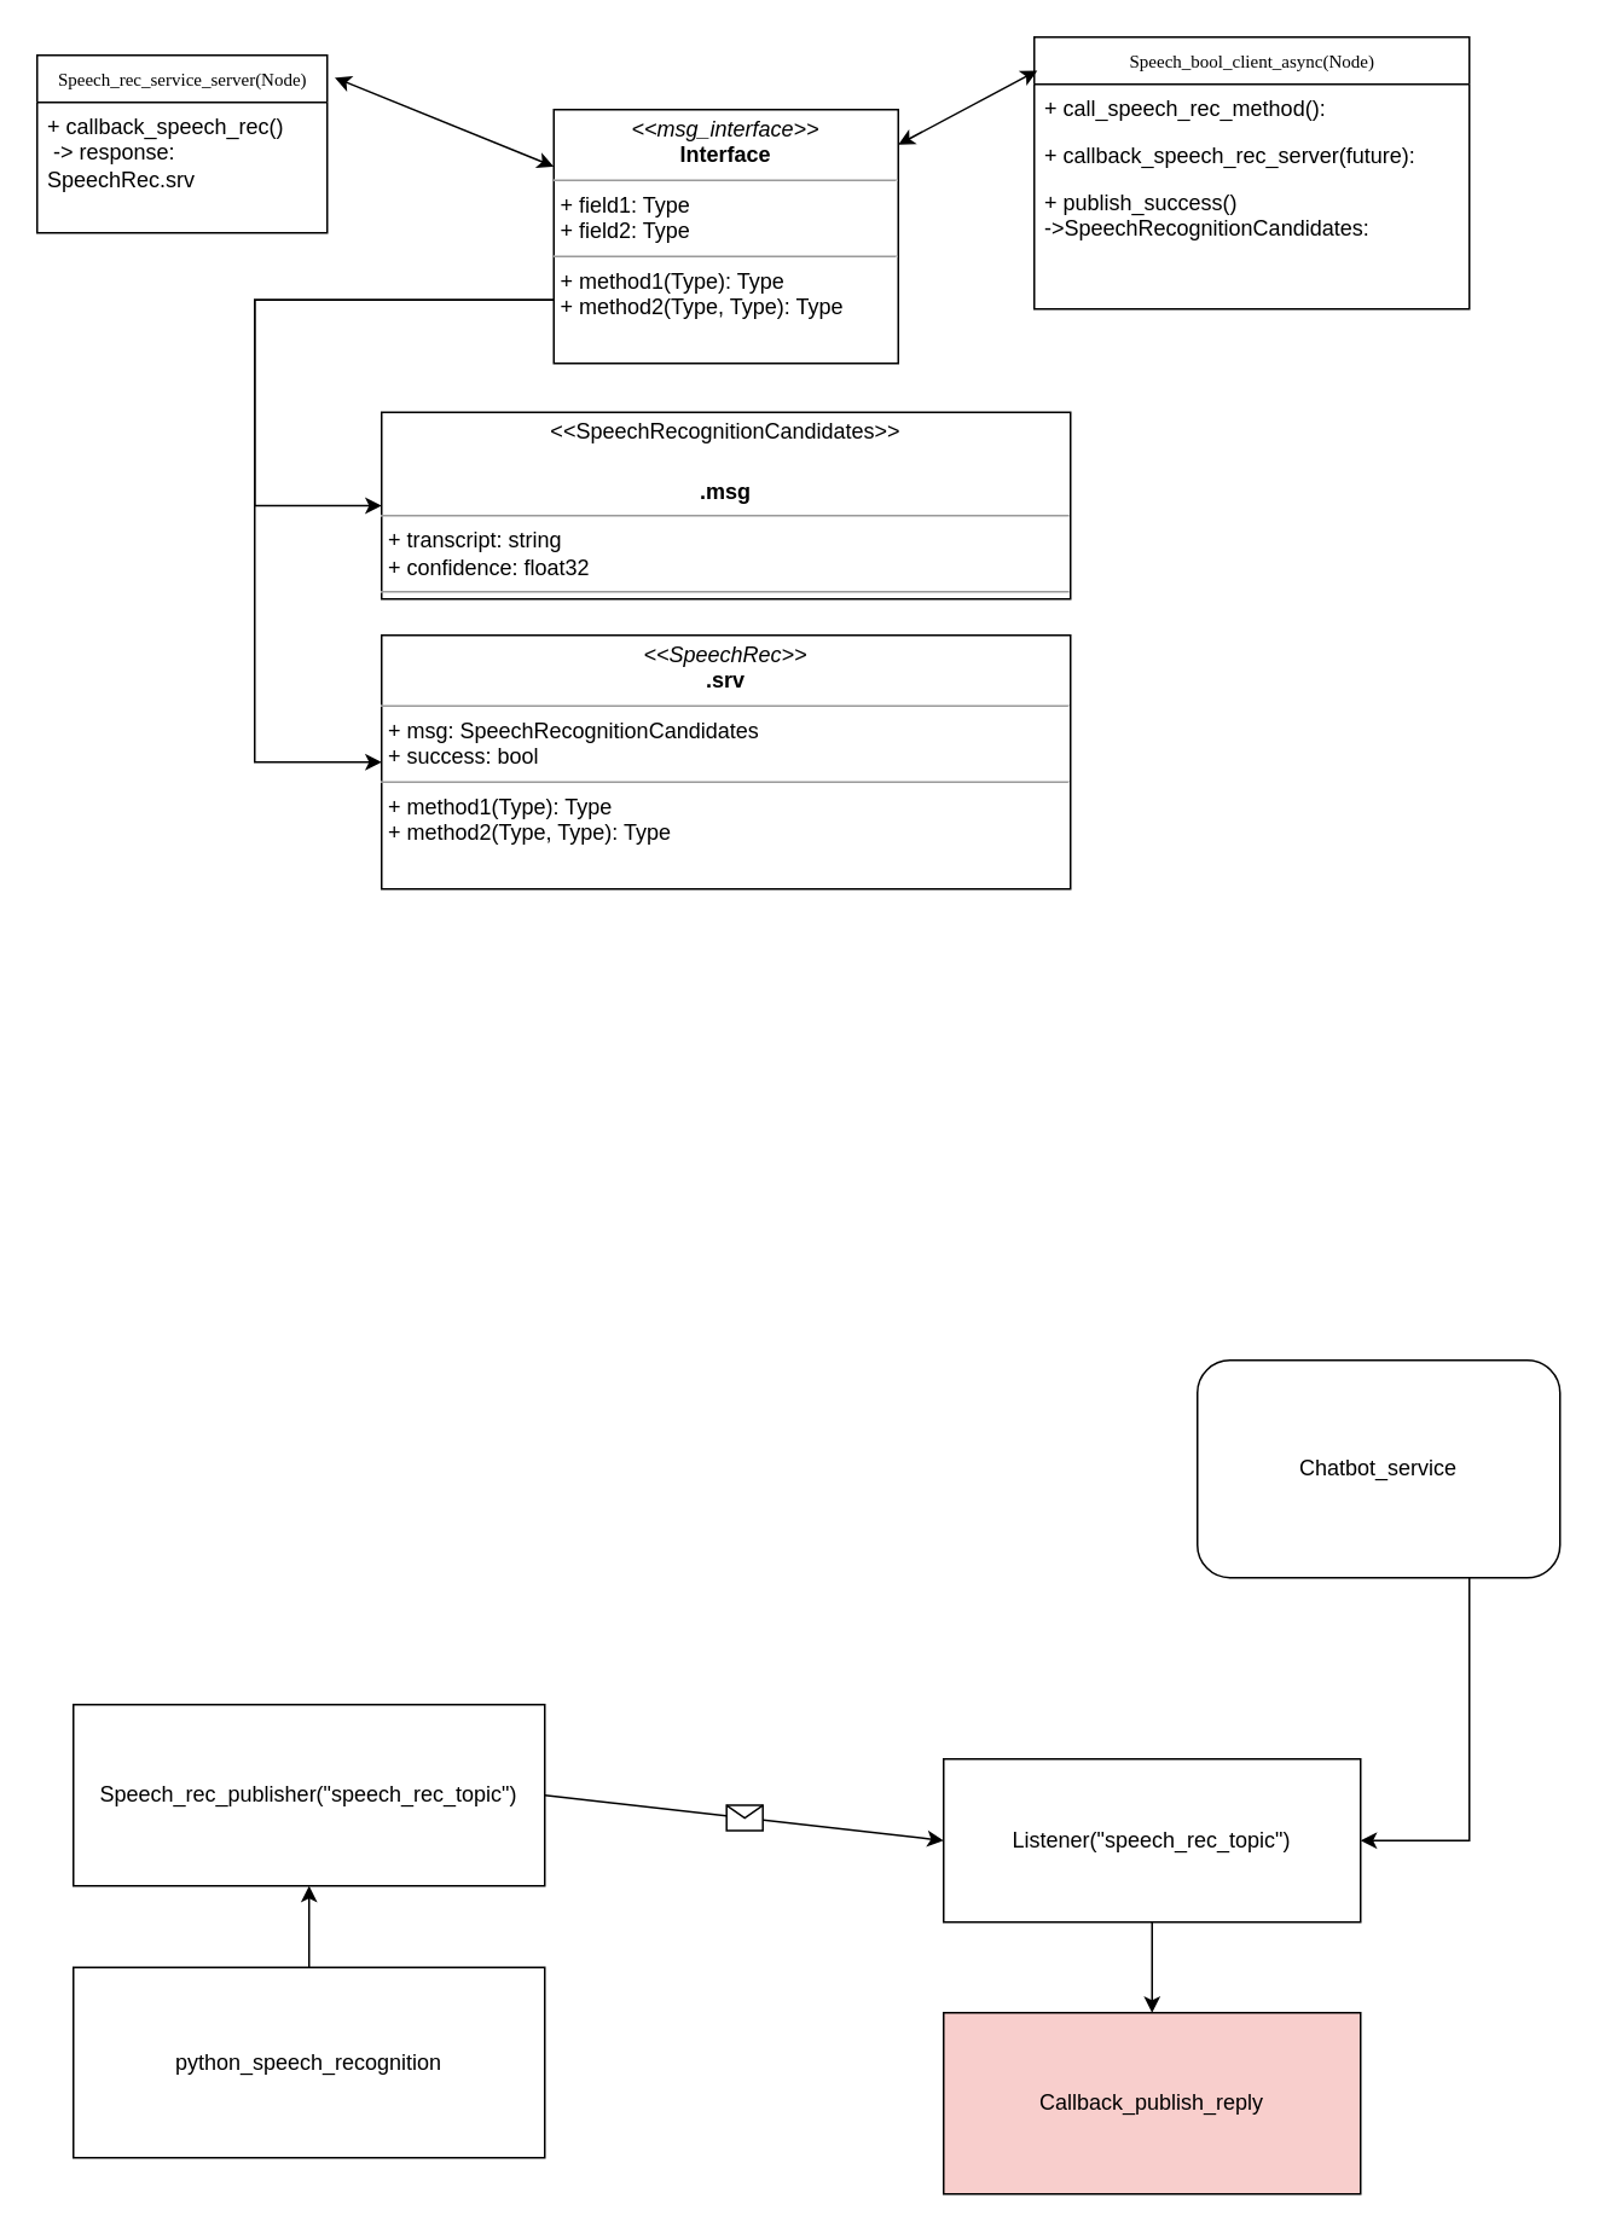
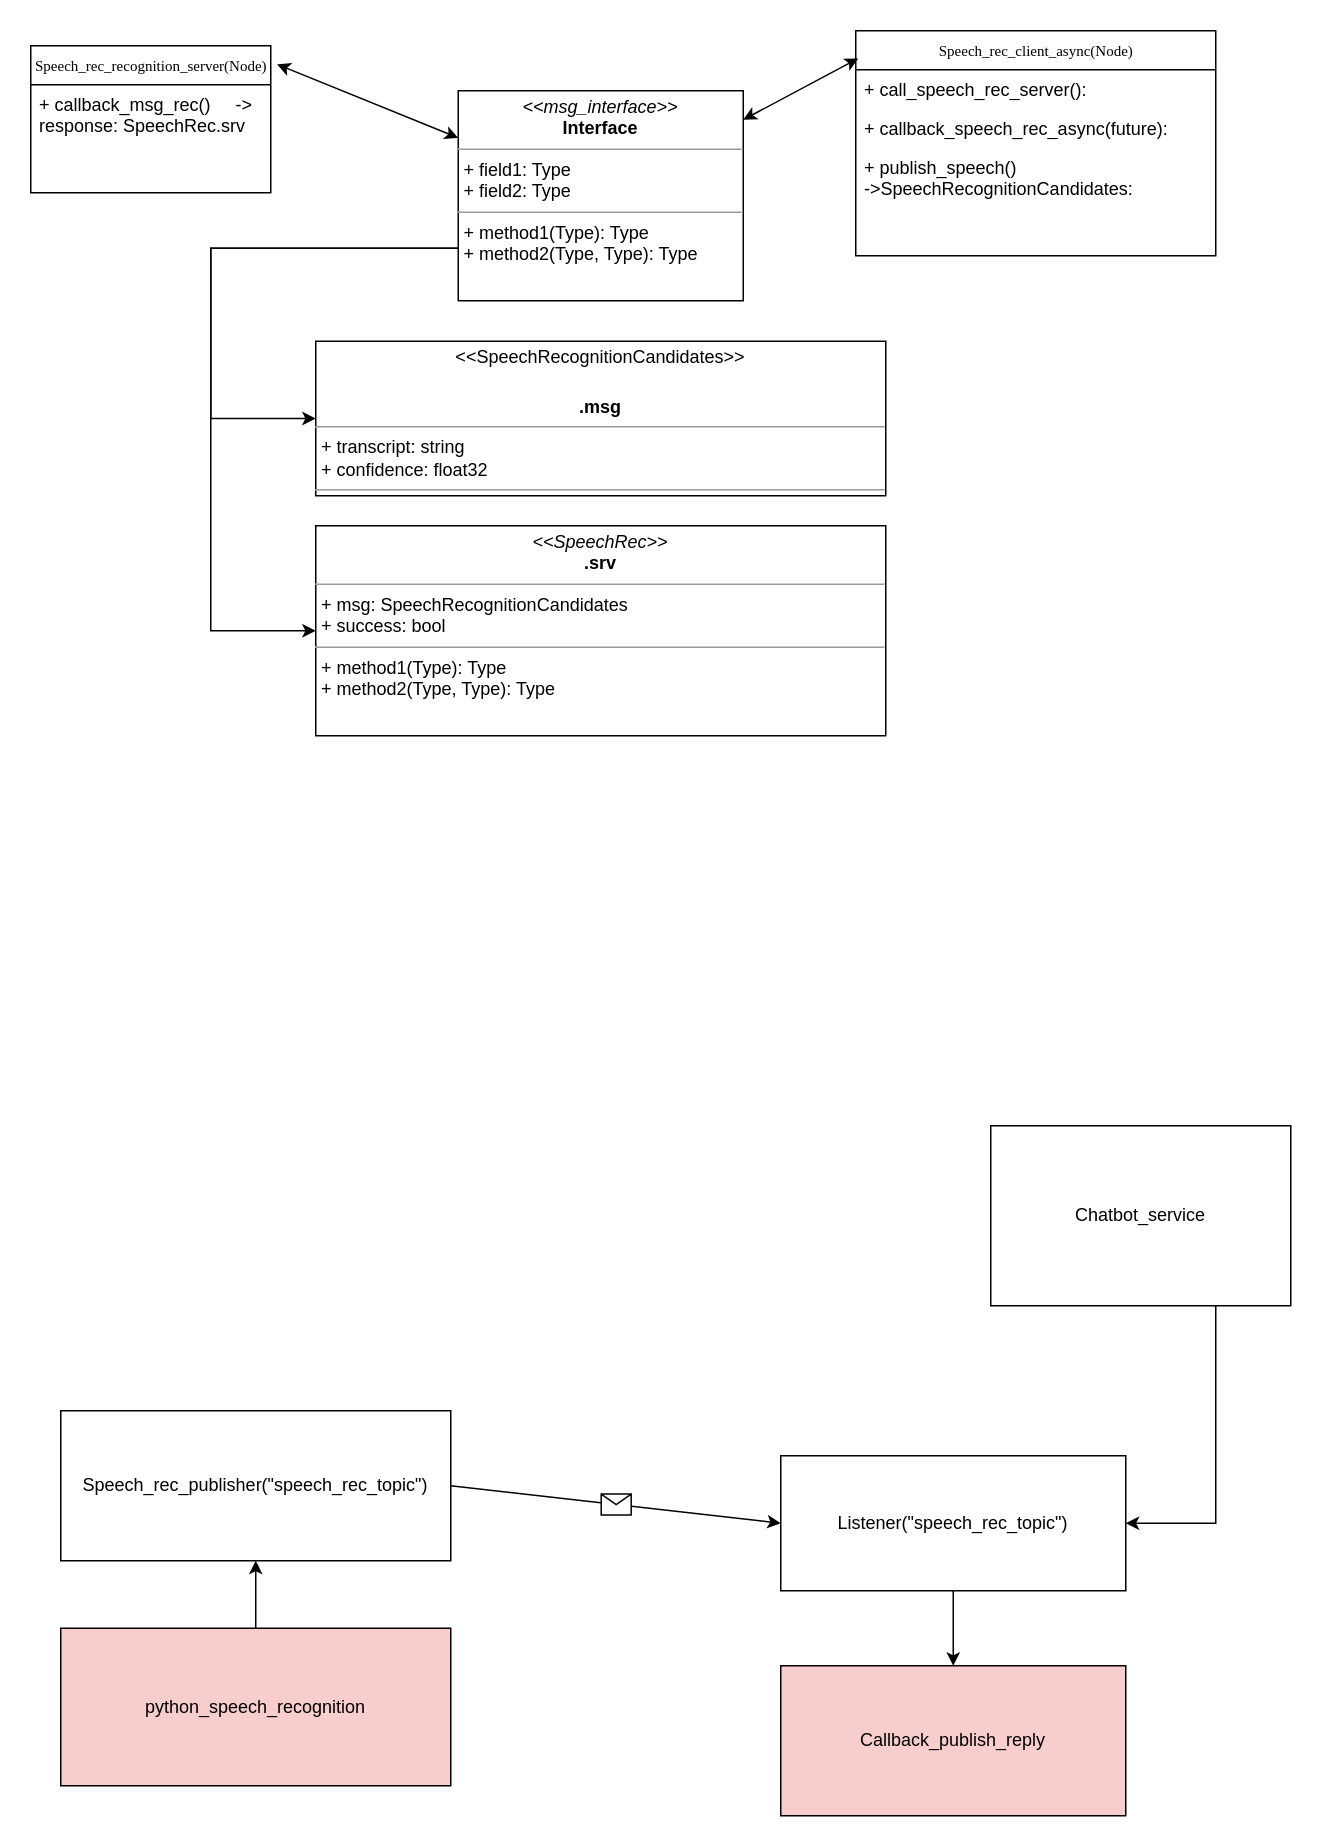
- <mxCell id="4" value="Speech_bool_client_async(Node)" style="swimlane;html=1;fontStyle=0;childLayout=stackLayout;horizontal=1;startSize=26;fillColor=none;horizontalStack=0;resizeParent=1;resizeLast=0;collapsible=1;marginBottom=0;swimlaneFillColor=#ffffff;rounded=0;shadow=0;comic=0;labelBackgroundColor=none;strokeWidth=1;fontFamily=Verdana;fontSize=10;align=center;" vertex="1" parent="1"><mxGeometry x="570" y="20" width="240" height="150" as="geometry" /></mxCell>
+ <mxCell id="4" value="Speech_rec_client_async(Node)" style="swimlane;html=1;fontStyle=0;childLayout=stackLayout;horizontal=1;startSize=26;fillColor=none;horizontalStack=0;resizeParent=1;resizeLast=0;collapsible=1;marginBottom=0;swimlaneFillColor=#ffffff;rounded=0;shadow=0;comic=0;labelBackgroundColor=none;strokeWidth=1;fontFamily=Verdana;fontSize=10;align=center;" vertex="1" parent="1"><mxGeometry x="570" y="20" width="240" height="150" as="geometry" /></mxCell>
- <mxCell id="2" value="Speech_rec_service_server(Node)" style="swimlane;html=1;fontStyle=0;childLayout=stackLayout;horizontal=1;startSize=26;fillColor=none;horizontalStack=0;resizeParent=1;resizeLast=0;collapsible=1;marginBottom=0;swimlaneFillColor=#ffffff;rounded=0;shadow=0;comic=0;labelBackgroundColor=none;strokeWidth=1;fontFamily=Verdana;fontSize=10;align=center;" vertex="1" parent="1"><mxGeometry x="20" y="30" width="160" height="98" as="geometry" /></mxCell>
+ <mxCell id="2" value="Speech_rec_recognition_server(Node)" style="swimlane;html=1;fontStyle=0;childLayout=stackLayout;horizontal=1;startSize=26;fillColor=none;horizontalStack=0;resizeParent=1;resizeLast=0;collapsible=1;marginBottom=0;swimlaneFillColor=#ffffff;rounded=0;shadow=0;comic=0;labelBackgroundColor=none;strokeWidth=1;fontFamily=Verdana;fontSize=10;align=center;" vertex="1" parent="1"><mxGeometry x="20" y="30" width="160" height="98" as="geometry" /></mxCell>
- <mxCell id="5" value="+ call_speech_rec_method():&amp;nbsp;" style="text;html=1;strokeColor=none;fillColor=none;align=left;verticalAlign=top;spacingLeft=4;spacingRight=4;whiteSpace=wrap;overflow=hidden;rotatable=0;points=[[0,0.5],[1,0.5]];portConstraint=eastwest;" vertex="1" parent="4"><mxGeometry y="26" width="240" height="26" as="geometry" /></mxCell>
+ <mxCell id="5" value="+ call_speech_rec_server():&amp;nbsp;" style="text;html=1;strokeColor=none;fillColor=none;align=left;verticalAlign=top;spacingLeft=4;spacingRight=4;whiteSpace=wrap;overflow=hidden;rotatable=0;points=[[0,0.5],[1,0.5]];portConstraint=eastwest;" vertex="1" parent="4"><mxGeometry y="26" width="240" height="26" as="geometry" /></mxCell>
- <mxCell id="3" value="+ callback_speech_rec()&amp;nbsp; &amp;nbsp; &amp;nbsp;-&amp;gt; response: SpeechRec.srv" style="text;html=1;strokeColor=none;fillColor=none;align=left;verticalAlign=top;spacingLeft=4;spacingRight=4;whiteSpace=wrap;overflow=hidden;rotatable=0;points=[[0,0.5],[1,0.5]];portConstraint=eastwest;" vertex="1" parent="2"><mxGeometry y="26" width="160" height="72" as="geometry" /></mxCell>
+ <mxCell id="3" value="+ callback_msg_rec()&amp;nbsp; &amp;nbsp; &amp;nbsp;-&amp;gt; response: SpeechRec.srv" style="text;html=1;strokeColor=none;fillColor=none;align=left;verticalAlign=top;spacingLeft=4;spacingRight=4;whiteSpace=wrap;overflow=hidden;rotatable=0;points=[[0,0.5],[1,0.5]];portConstraint=eastwest;" vertex="1" parent="2"><mxGeometry y="26" width="160" height="72" as="geometry" /></mxCell>
- <mxCell id="6" value="+ callback_speech_rec_server(future):" style="text;html=1;strokeColor=none;fillColor=none;align=left;verticalAlign=top;spacingLeft=4;spacingRight=4;whiteSpace=wrap;overflow=hidden;rotatable=0;points=[[0,0.5],[1,0.5]];portConstraint=eastwest;" vertex="1" parent="4"><mxGeometry y="52" width="240" height="26" as="geometry" /></mxCell>
+ <mxCell id="6" value="+ callback_speech_rec_async(future):" style="text;html=1;strokeColor=none;fillColor=none;align=left;verticalAlign=top;spacingLeft=4;spacingRight=4;whiteSpace=wrap;overflow=hidden;rotatable=0;points=[[0,0.5],[1,0.5]];portConstraint=eastwest;" vertex="1" parent="4"><mxGeometry y="52" width="240" height="26" as="geometry" /></mxCell>
- <mxCell id="7" value="+ publish_success()&amp;nbsp; &amp;nbsp; &amp;nbsp; &amp;nbsp; &amp;nbsp; &amp;nbsp; &amp;nbsp; &amp;nbsp; &amp;nbsp; &amp;nbsp; &amp;nbsp; &amp;nbsp; &amp;nbsp; &amp;nbsp; &amp;nbsp; &amp;nbsp; &amp;nbsp; &amp;nbsp; &amp;nbsp; -&amp;gt;SpeechRecognitionCandidates:" style="text;html=1;strokeColor=none;fillColor=none;align=left;verticalAlign=top;spacingLeft=4;spacingRight=4;whiteSpace=wrap;overflow=hidden;rotatable=0;points=[[0,0.5],[1,0.5]];portConstraint=eastwest;" vertex="1" parent="4"><mxGeometry y="78" width="240" height="72" as="geometry" /></mxCell>
+ <mxCell id="7" value="+ publish_speech()&amp;nbsp; &amp;nbsp; &amp;nbsp; &amp;nbsp; &amp;nbsp; &amp;nbsp; &amp;nbsp; &amp;nbsp; &amp;nbsp; &amp;nbsp; &amp;nbsp; &amp;nbsp; &amp;nbsp; &amp;nbsp; &amp;nbsp; &amp;nbsp; &amp;nbsp; &amp;nbsp; &amp;nbsp; -&amp;gt;SpeechRecognitionCandidates:" style="text;html=1;strokeColor=none;fillColor=none;align=left;verticalAlign=top;spacingLeft=4;spacingRight=4;whiteSpace=wrap;overflow=hidden;rotatable=0;points=[[0,0.5],[1,0.5]];portConstraint=eastwest;" vertex="1" parent="4"><mxGeometry y="78" width="240" height="72" as="geometry" /></mxCell>
- <mxCell id="17" value="Chatbot_service" style="whiteSpace=wrap;html=1;rounded=1;" vertex="1" parent="1"><mxGeometry x="660" y="750" width="200" height="120" as="geometry" /></mxCell>
+ <mxCell id="17" value="Chatbot_service" style="rounded=0;whiteSpace=wrap;html=1;" vertex="1" parent="1"><mxGeometry x="660" y="750" width="200" height="120" as="geometry" /></mxCell>
- <mxCell id="22" value="python_speech_recognition" style="rounded=0;whiteSpace=wrap;html=1;" vertex="1" parent="1"><mxGeometry x="40" y="1085" width="260" height="105" as="geometry" /></mxCell>
+ <mxCell id="22" value="python_speech_recognition" style="rounded=0;whiteSpace=wrap;html=1;fillColor=#f8cecc;" vertex="1" parent="1"><mxGeometry x="40" y="1085" width="260" height="105" as="geometry" /></mxCell>
